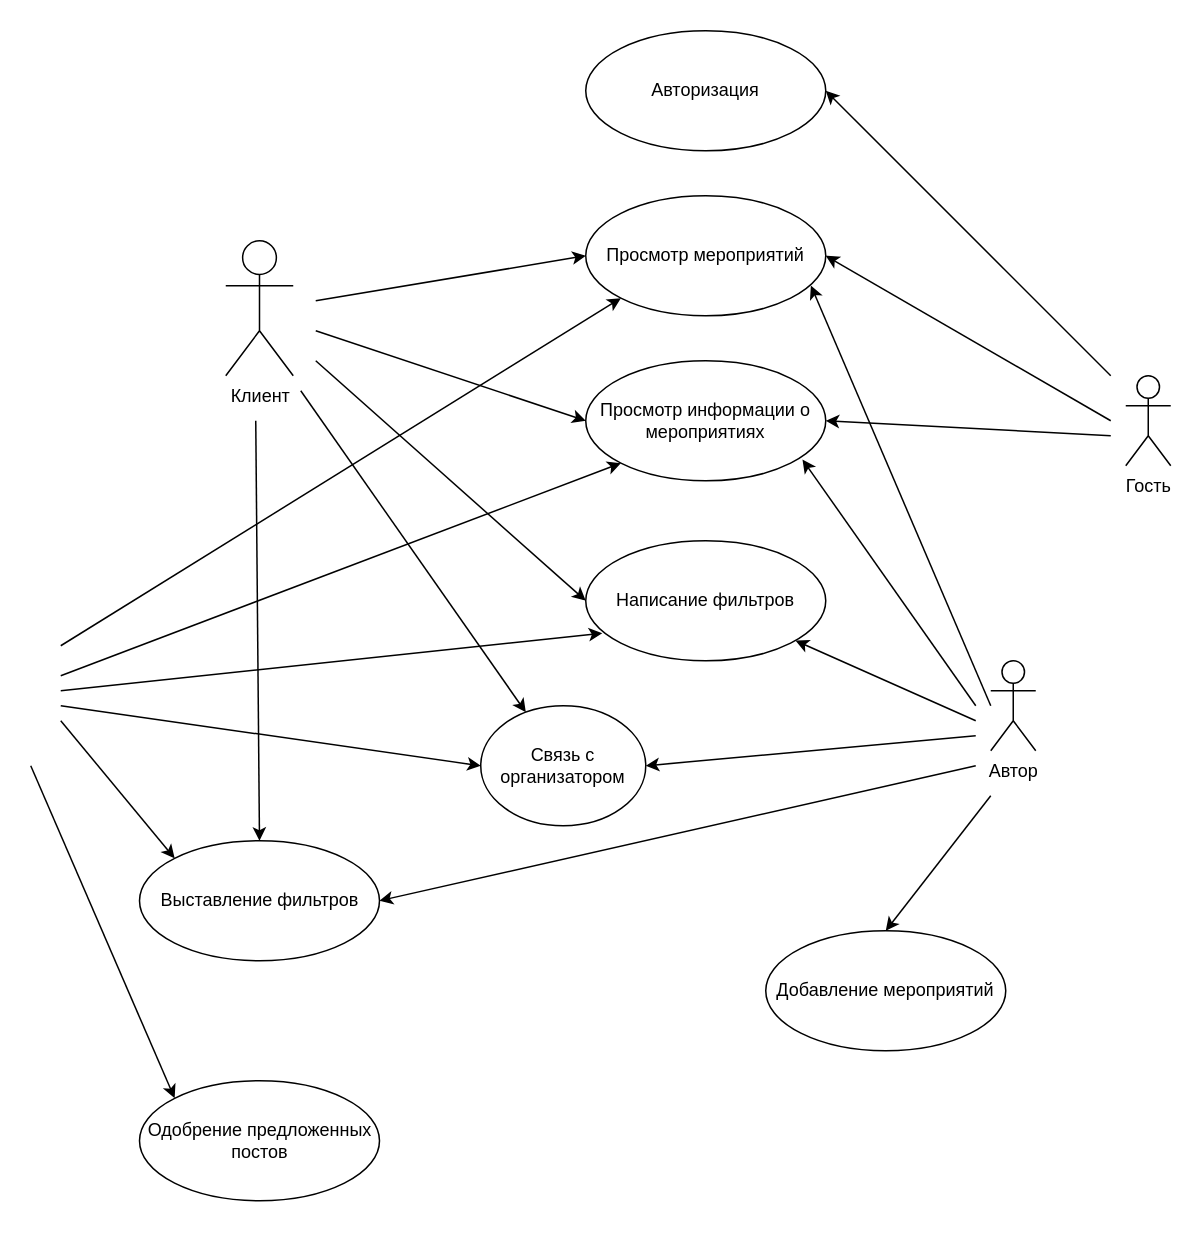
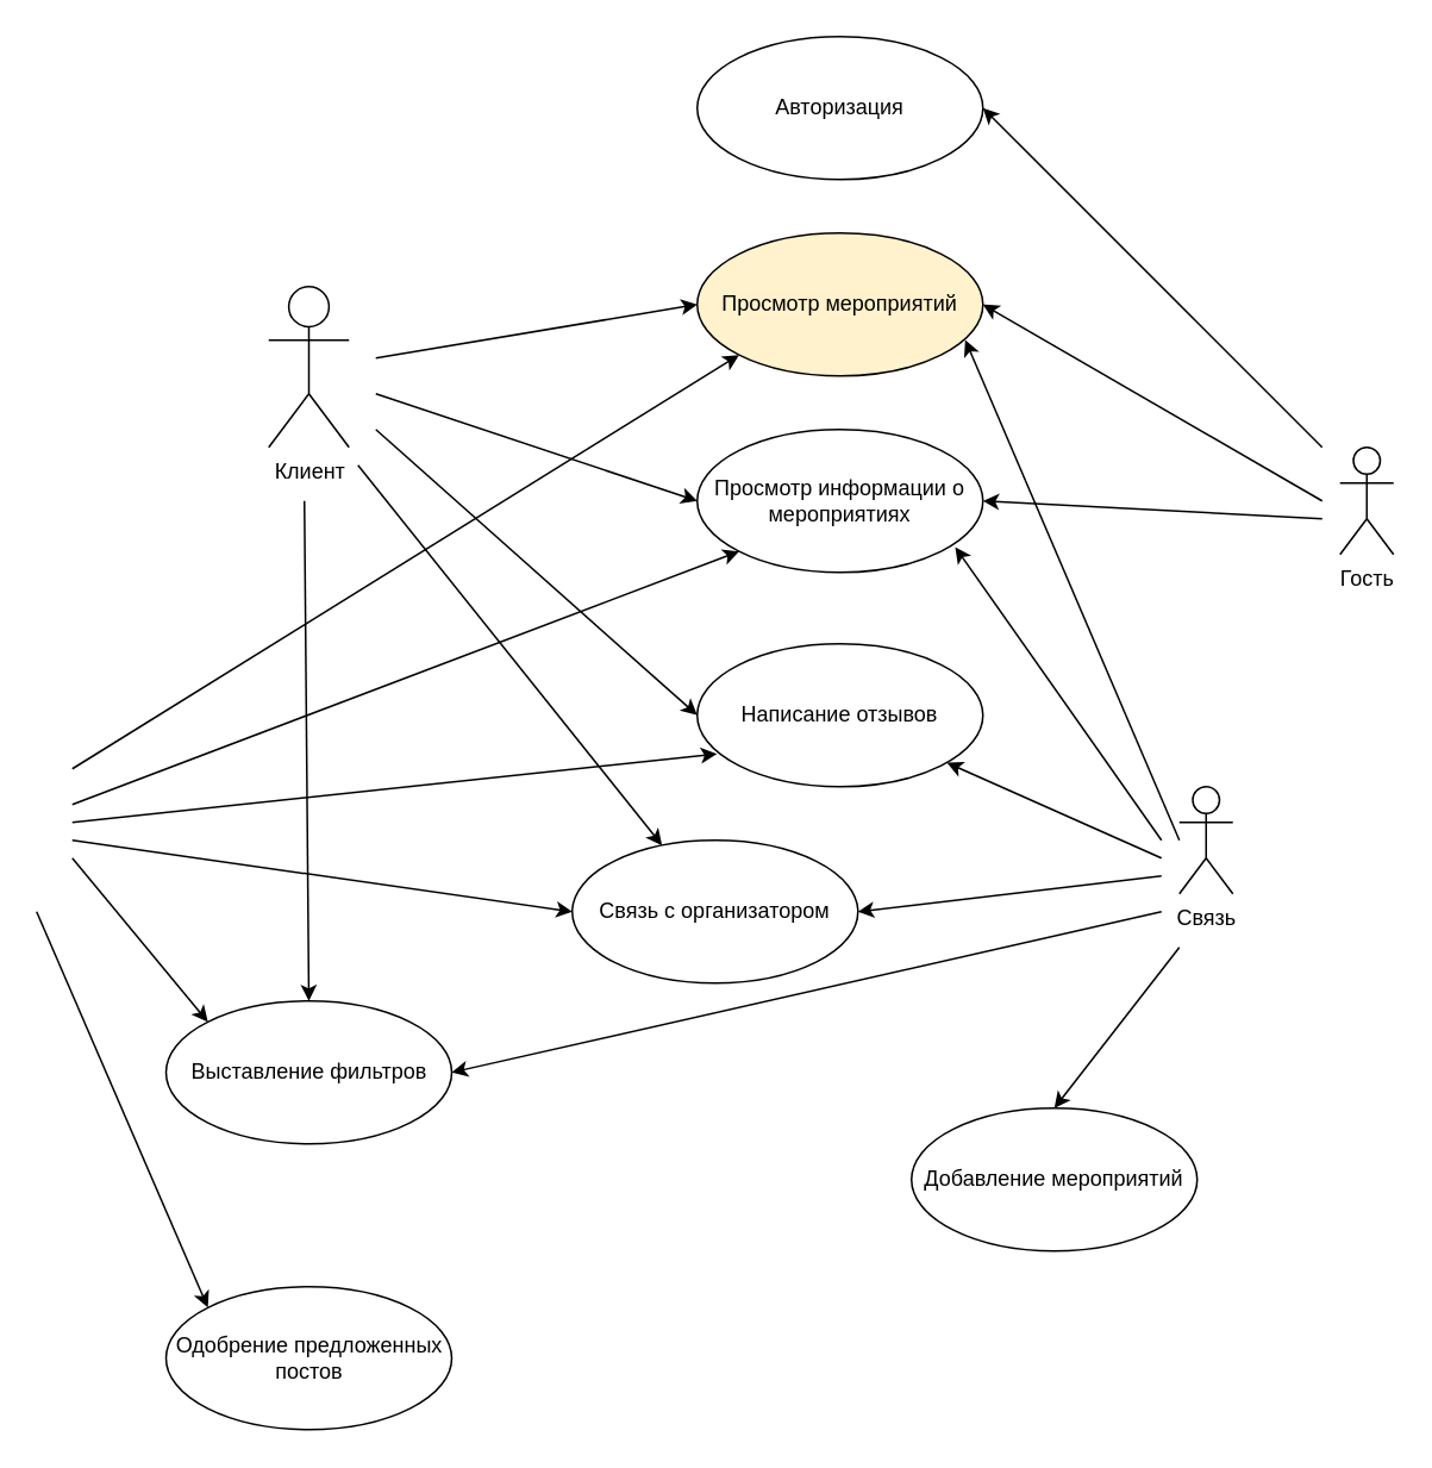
- <mxCell id="3" value="Просмотр мероприятий" style="ellipse;whiteSpace=wrap;html=1;" parent="1" vertex="1"><mxGeometry x="390" y="130" width="160" height="80" as="geometry" /></mxCell>
+ <mxCell id="3" value="Просмотр мероприятий" style="ellipse;whiteSpace=wrap;html=1;fillColor=#fff2cc;" parent="1" vertex="1"><mxGeometry x="390" y="130" width="160" height="80" as="geometry" /></mxCell>
- <mxCell id="5" value="Написание фильтров" style="ellipse;whiteSpace=wrap;html=1;" parent="1" vertex="1"><mxGeometry x="390" y="360" width="160" height="80" as="geometry" /></mxCell>
+ <mxCell id="5" value="Написание отзывов" style="ellipse;whiteSpace=wrap;html=1;" parent="1" vertex="1"><mxGeometry x="390" y="360" width="160" height="80" as="geometry" /></mxCell>
- <mxCell id="6" value="Связь с организатором" style="ellipse;whiteSpace=wrap;html=1;" parent="1" vertex="1"><mxGeometry x="320" y="470" width="110" height="80" as="geometry" /></mxCell>
+ <mxCell id="6" value="Связь с организатором" style="ellipse;whiteSpace=wrap;html=1;" parent="1" vertex="1"><mxGeometry x="320" y="470" width="160" height="80" as="geometry" /></mxCell>
- <mxCell id="17" value="Автор" style="shape=umlActor;verticalLabelPosition=bottom;verticalAlign=top;html=1;" parent="1" vertex="1"><mxGeometry x="660" y="440" width="30" height="60" as="geometry" /></mxCell>
+ <mxCell id="17" value="Связь" style="shape=umlActor;verticalLabelPosition=bottom;verticalAlign=top;html=1;" parent="1" vertex="1"><mxGeometry x="660" y="440" width="30" height="60" as="geometry" /></mxCell>
